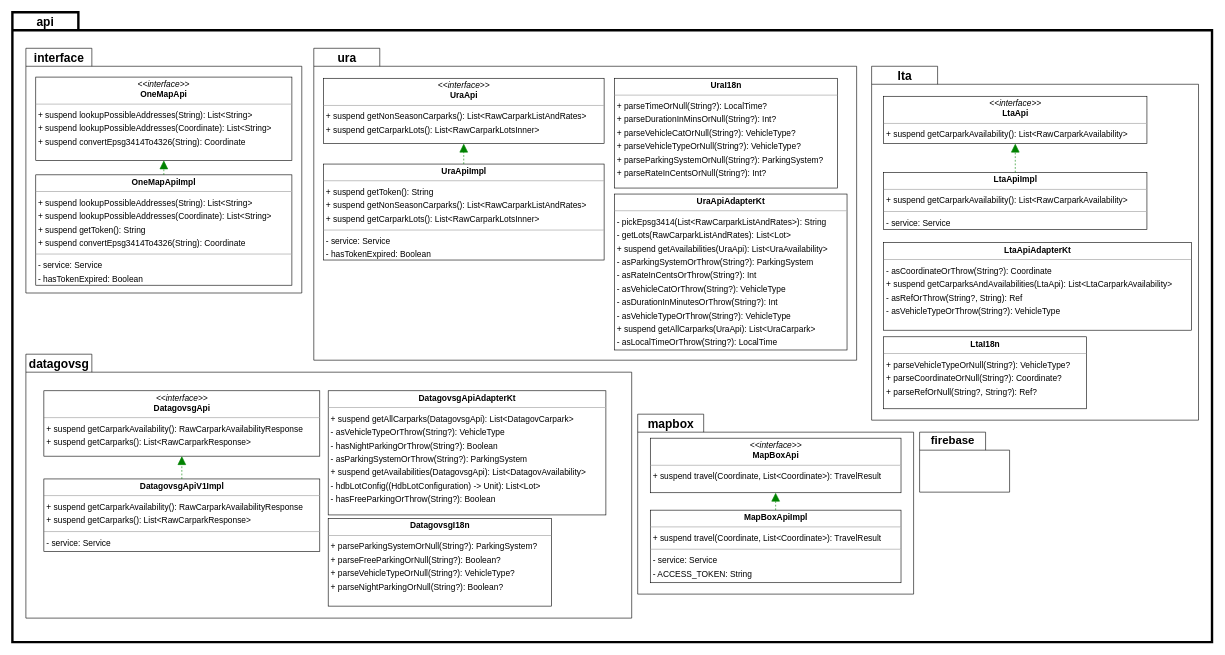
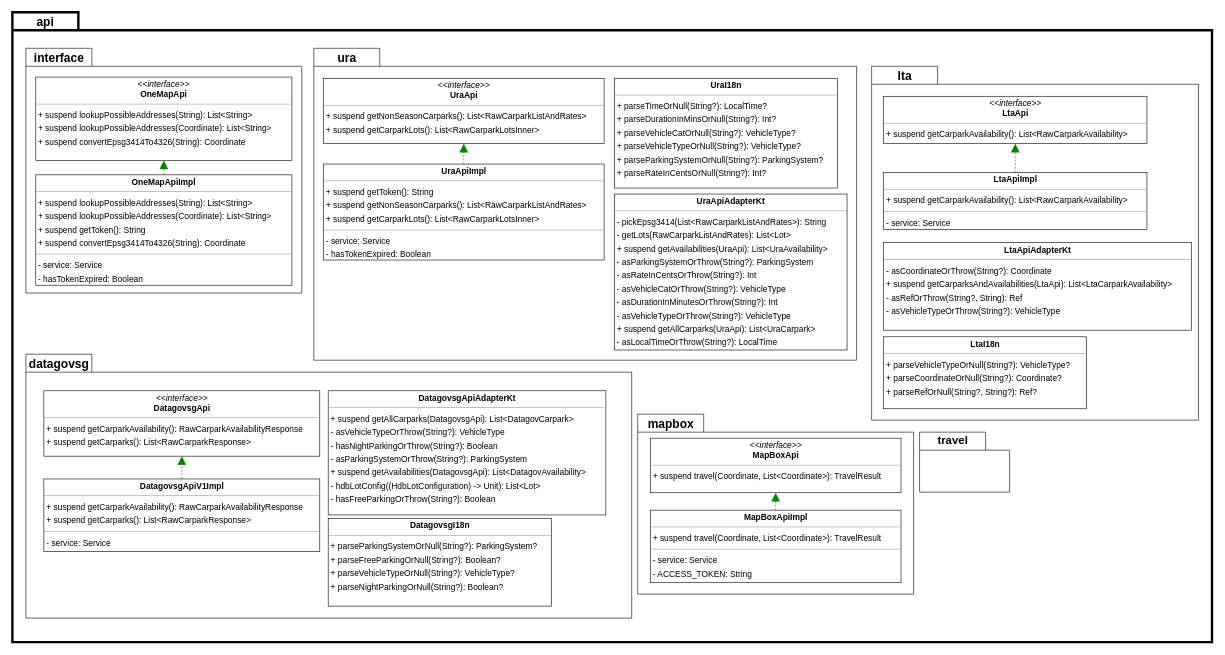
- <mxCell id="35" value="firebase" style="shape=folder;fontStyle=1;tabWidth=110;tabHeight=30;tabPosition=left;html=1;boundedLbl=1;labelInHeader=1;container=1;collapsible=0;whiteSpace=wrap;fontSize=19;" vertex="1" parent="2"><mxGeometry x="1512.5" y="700" width="150" height="100" as="geometry" /></mxCell>
+ <mxCell id="35" value="travel" style="shape=folder;fontStyle=1;tabWidth=110;tabHeight=30;tabPosition=left;html=1;boundedLbl=1;labelInHeader=1;container=1;collapsible=0;whiteSpace=wrap;fontSize=19;" vertex="1" parent="2"><mxGeometry x="1512.5" y="700" width="150" height="100" as="geometry" /></mxCell>
